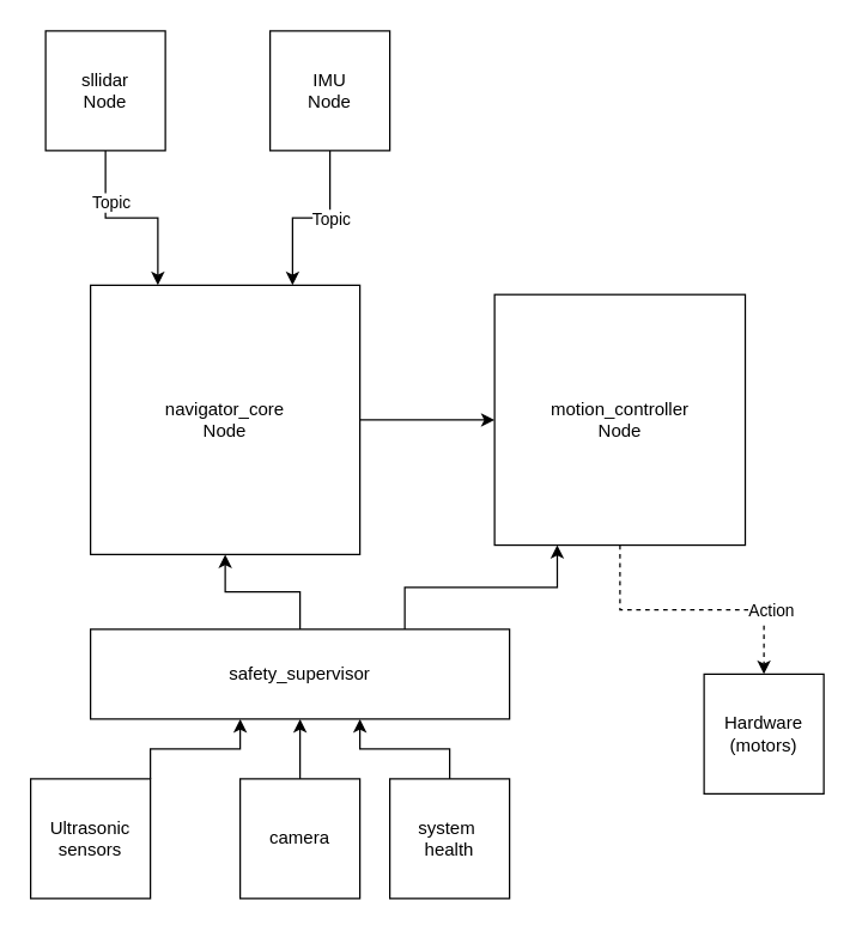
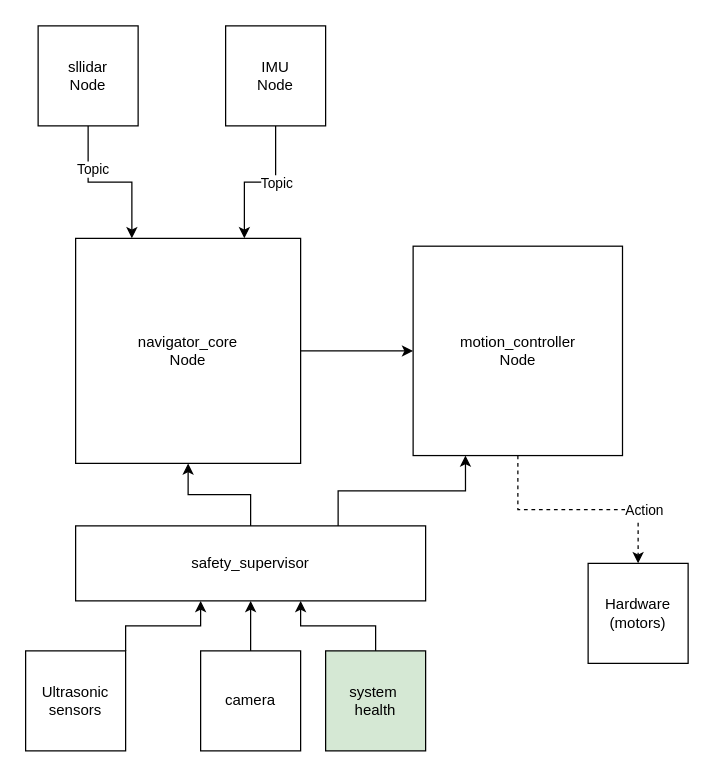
- <mxCell id="20" value="&lt;div&gt;system&amp;nbsp;&lt;/div&gt;&lt;div&gt;health&lt;/div&gt;" style="whiteSpace=wrap;html=1;aspect=fixed;" vertex="1" parent="1"><mxGeometry x="260" y="520" width="80" height="80" as="geometry" /></mxCell>
+ <mxCell id="20" value="&lt;div&gt;system&amp;nbsp;&lt;/div&gt;&lt;div&gt;health&lt;/div&gt;" style="whiteSpace=wrap;html=1;aspect=fixed;fillColor=#d5e8d4;" vertex="1" parent="1"><mxGeometry x="260" y="520" width="80" height="80" as="geometry" /></mxCell>
